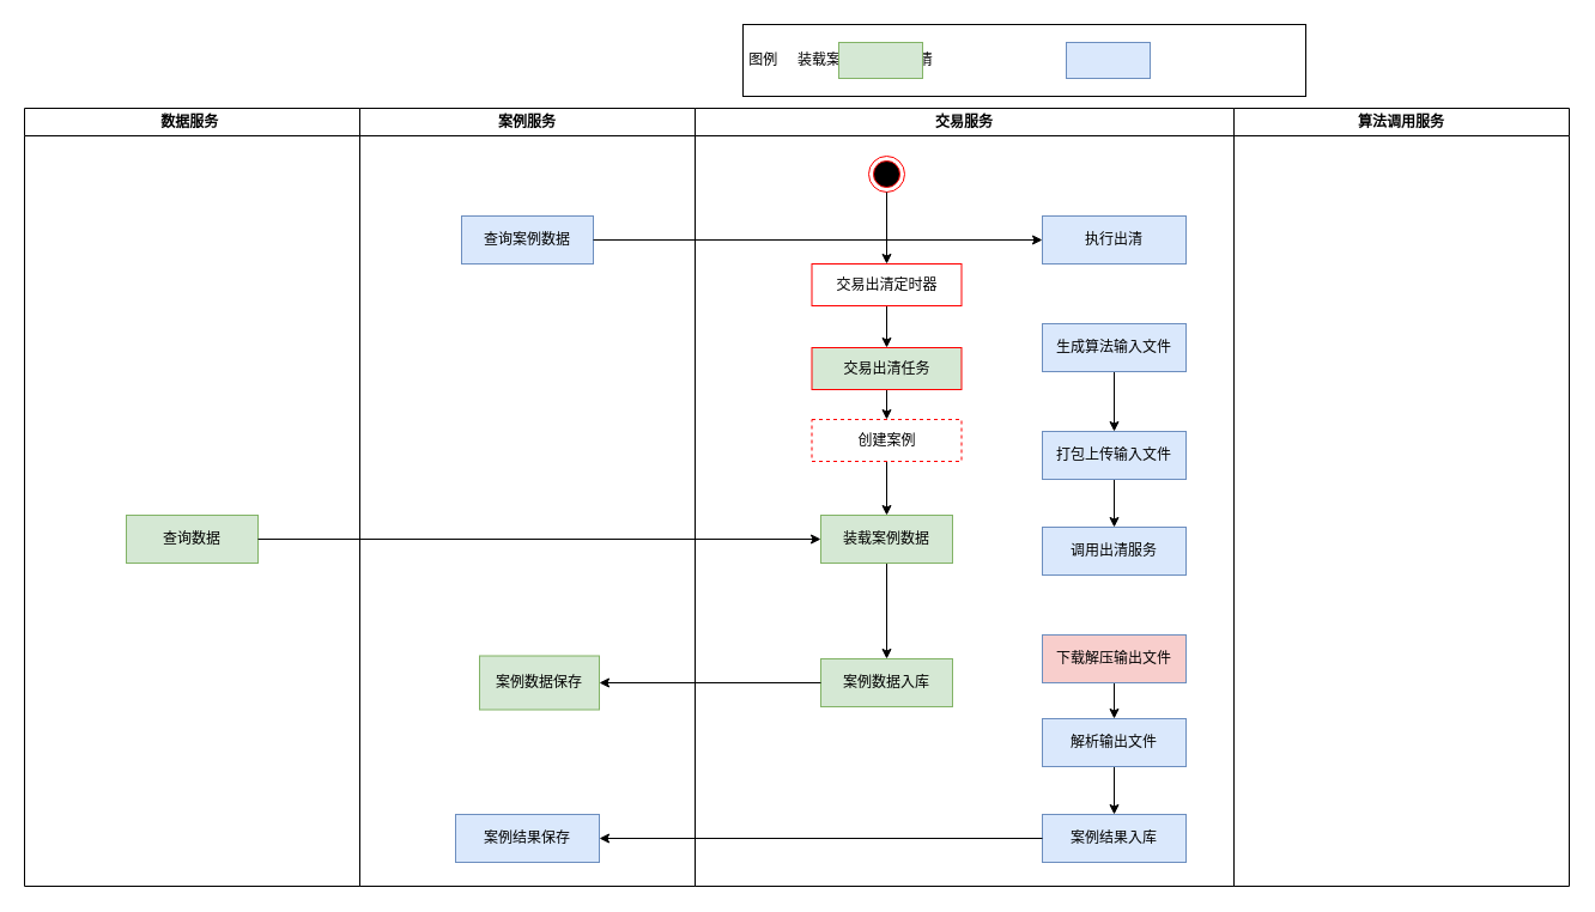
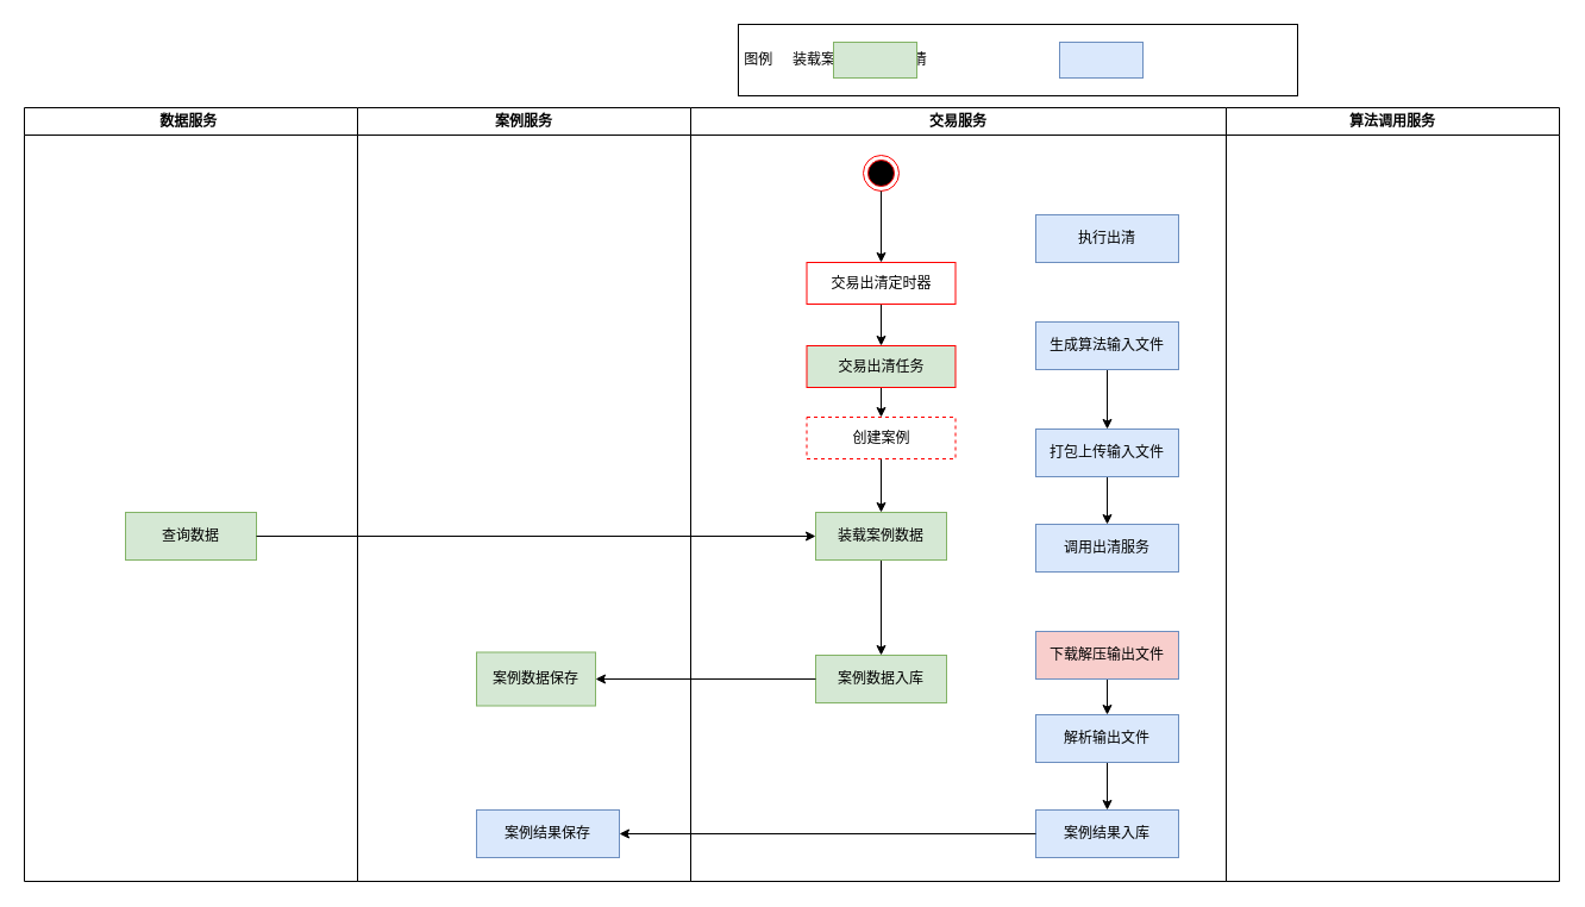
- <mxCell id="33" value="查询案例数据" style="rounded=0;whiteSpace=wrap;html=1;fontSize=12;fillColor=#dae8fc;strokeColor=#6c8ebf;" vertex="1" parent="31"><mxGeometry x="85" y="90" width="110" height="40" as="geometry" /></mxCell>
- <mxCell id="36" value="" style="edgeStyle=orthogonalEdgeStyle;rounded=0;orthogonalLoop=1;jettySize=auto;html=1;fontSize=12;fontColor=#FFFFFF;" edge="1" parent="1" source="33" target="8"><mxGeometry relative="1" as="geometry" /></mxCell>
- <mxCell id="34" value="案例结果保存" style="rounded=0;whiteSpace=wrap;html=1;fontSize=12;fillColor=#dae8fc;strokeColor=#6c8ebf;fontColor=rgb(0, 0, 0);" vertex="1" parent="31"><mxGeometry x="80" y="590" width="120" height="40" as="geometry" /></mxCell>
+ <mxCell id="34" value="案例结果保存" style="rounded=0;whiteSpace=wrap;html=1;fontSize=12;fillColor=#dae8fc;strokeColor=#6c8ebf;fontColor=rgb(0, 0, 0);" vertex="1" parent="31"><mxGeometry x="100" y="590" width="120" height="40" as="geometry" /></mxCell>
